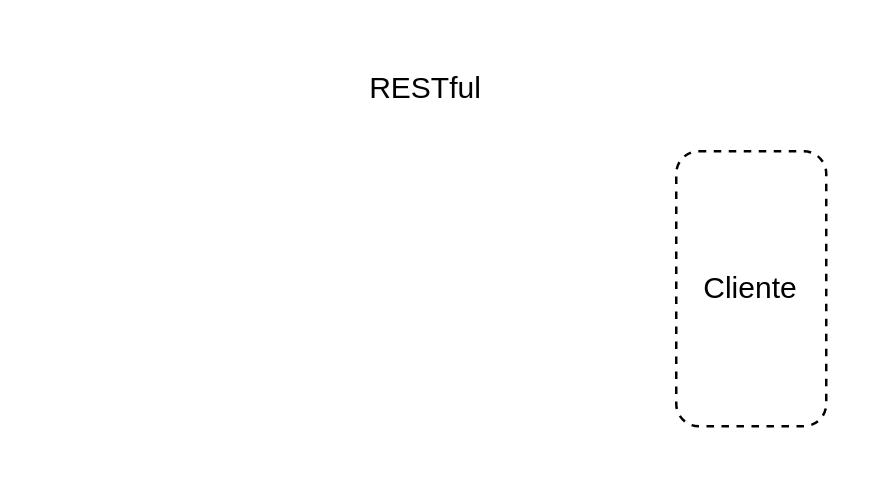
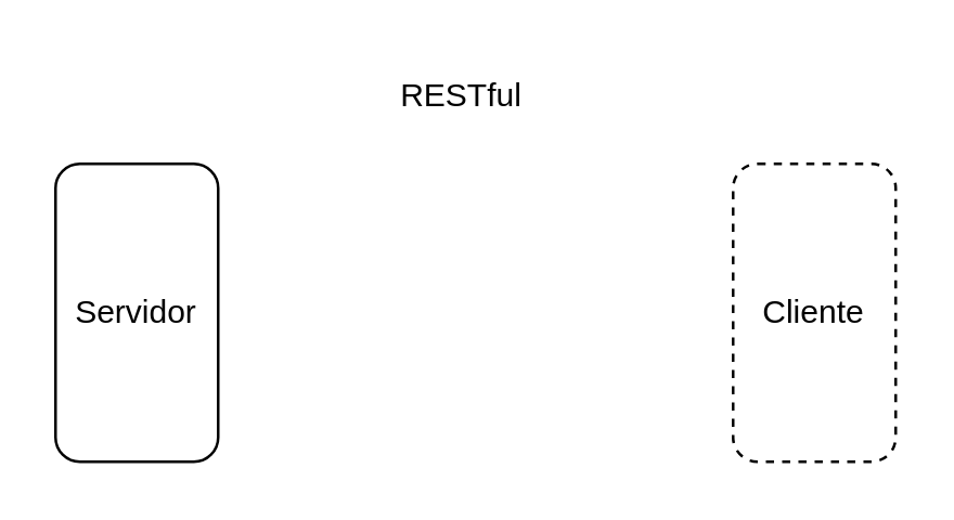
+ <mxCell id="2" value="Servidor" style="rounded=1;whiteSpace=wrap;html=1;" vertex="1" parent="1"><mxGeometry x="20" y="60" width="60" height="110" as="geometry" /></mxCell>
